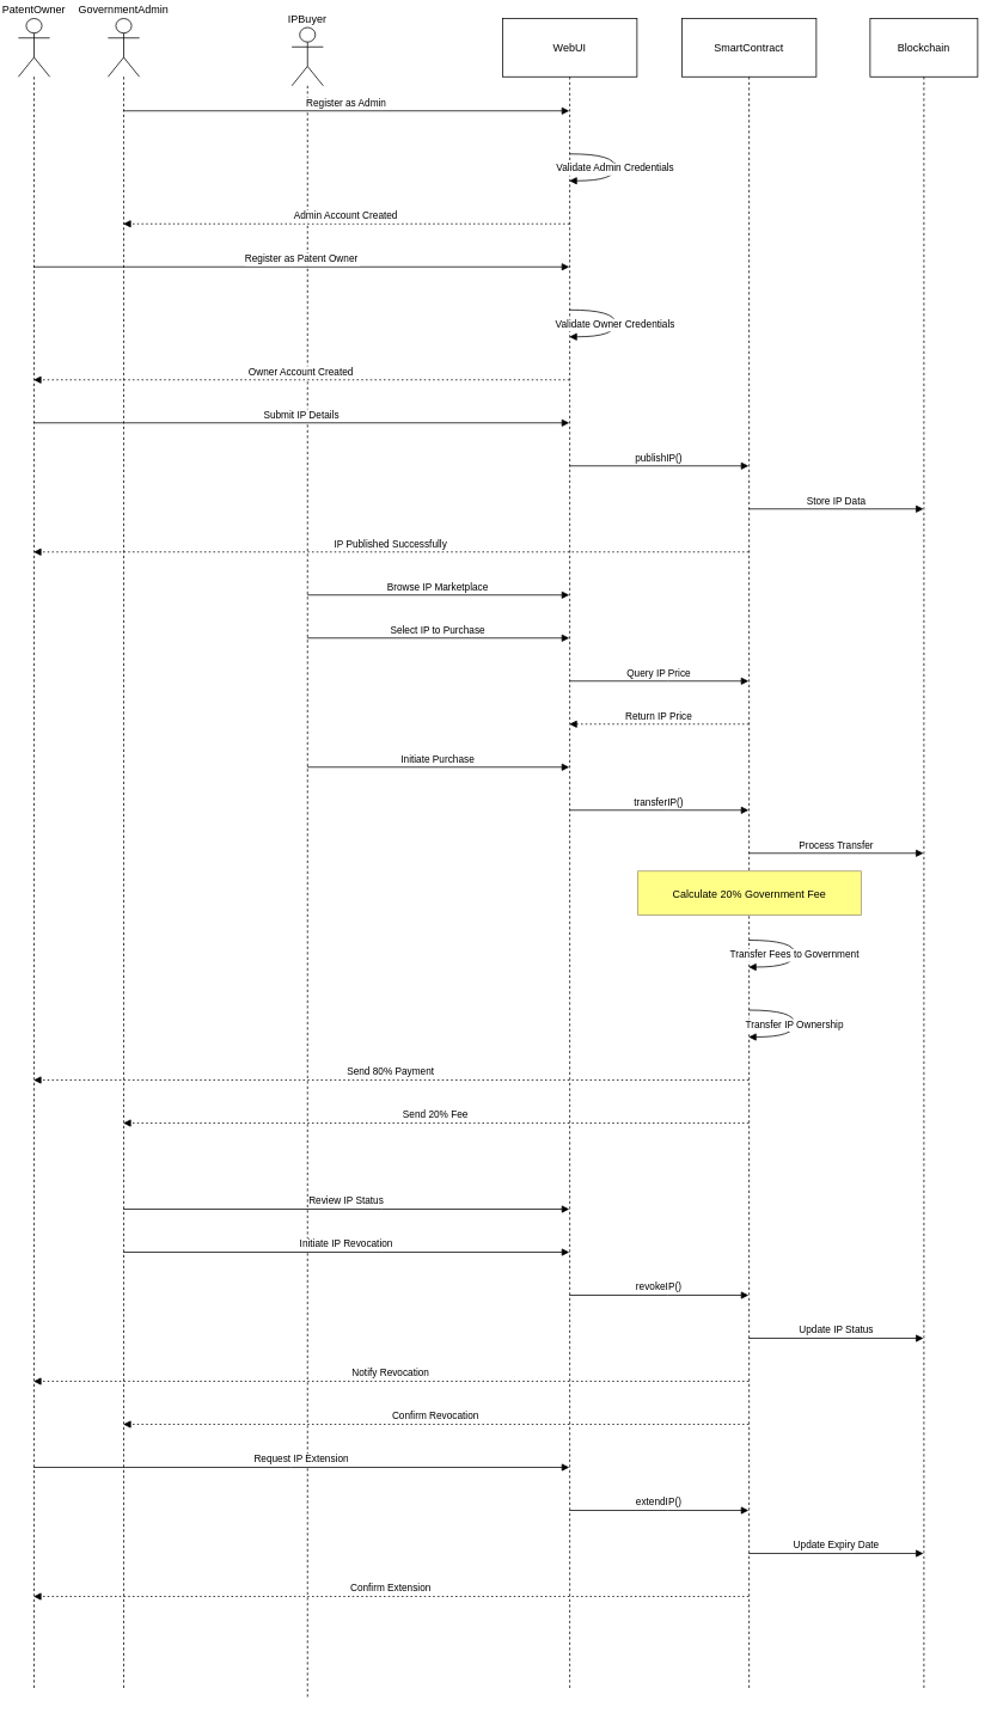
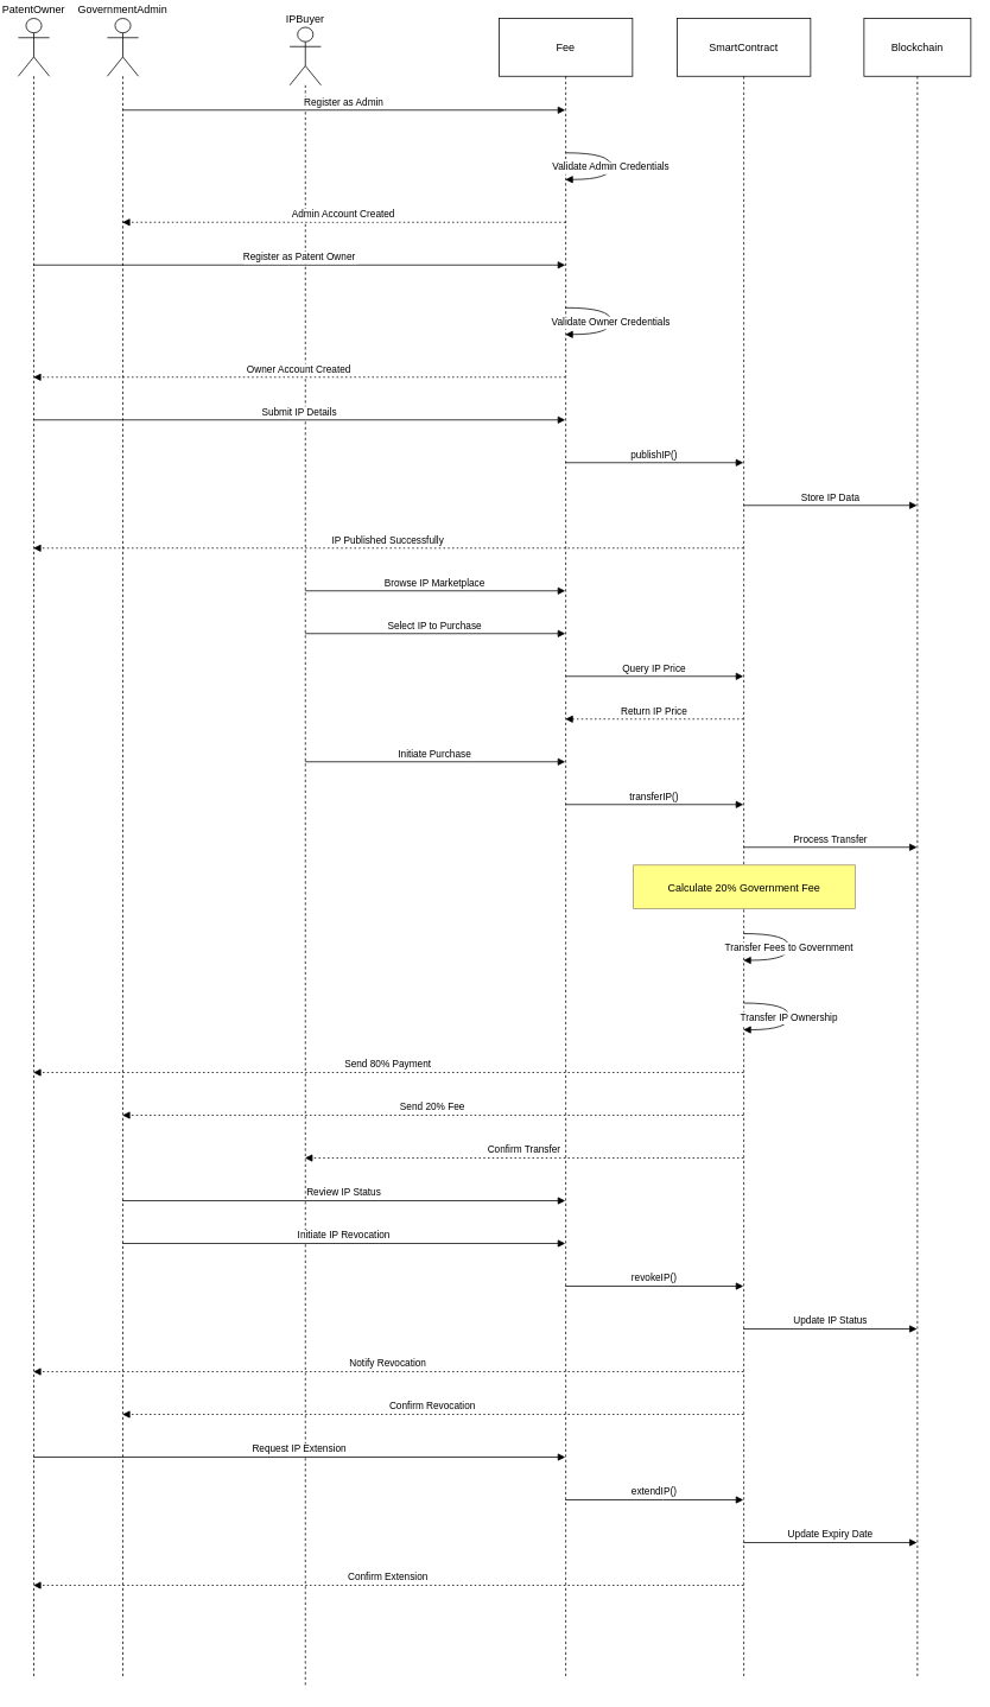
- <mxCell id="5" value="WebUI" style="shape=umlLifeline;perimeter=lifelinePerimeter;whiteSpace=wrap;container=1;dropTarget=0;collapsible=0;recursiveResize=0;outlineConnect=0;portConstraint=eastwest;newEdgeStyle={&quot;edgeStyle&quot;:&quot;elbowEdgeStyle&quot;,&quot;elbow&quot;:&quot;vertical&quot;,&quot;curved&quot;:0,&quot;rounded&quot;:0};size=65;" vertex="1" parent="1"><mxGeometry x="560" y="20" width="150" height="1865" as="geometry" /></mxCell>
+ <mxCell id="5" value="Fee" style="shape=umlLifeline;perimeter=lifelinePerimeter;whiteSpace=wrap;container=1;dropTarget=0;collapsible=0;recursiveResize=0;outlineConnect=0;portConstraint=eastwest;newEdgeStyle={&quot;edgeStyle&quot;:&quot;elbowEdgeStyle&quot;,&quot;elbow&quot;:&quot;vertical&quot;,&quot;curved&quot;:0,&quot;rounded&quot;:0};size=65;" vertex="1" parent="1"><mxGeometry x="560" y="20" width="150" height="1865" as="geometry" /></mxCell>
+ <mxCell id="29" value="Confirm Transfer" style="verticalAlign=bottom;edgeStyle=elbowEdgeStyle;elbow=vertical;curved=0;rounded=0;dashed=1;dashPattern=2 3;endArrow=block;" edge="1" parent="1" source="6" target="4"><mxGeometry relative="1" as="geometry"><Array as="points"><mxPoint x="629" y="1300" /></Array></mxGeometry></mxCell>
